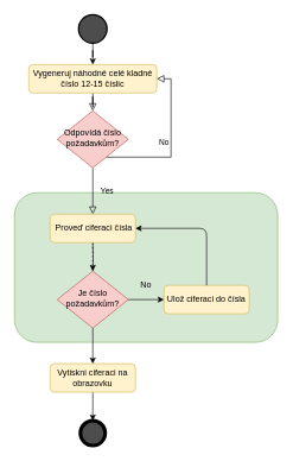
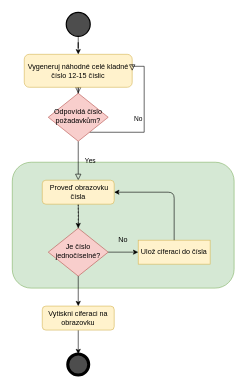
- <mxCell id="4" value="Vygeneruj náhodné celé kladné číslo 12-15 číslic" style="rounded=1;whiteSpace=wrap;html=1;fontSize=12;glass=0;strokeWidth=1;shadow=0;fillColor=#fff2cc;strokeColor=#d6b656;" vertex="1" parent="1"><mxGeometry x="40" y="90" width="180" height="40" as="geometry" /></mxCell>
+ <mxCell id="4" value="Vygeneruj náhodné celé kladné číslo 12-15 číslic" style="rounded=1;whiteSpace=wrap;html=1;fontSize=12;glass=0;strokeWidth=1;shadow=0;fillColor=#fff2cc;strokeColor=#d6b656;" vertex="1" parent="1"><mxGeometry x="40" y="90" width="180" height="55" as="geometry" /></mxCell>
- <mxCell id="17" value="&amp;nbsp;Proveď ciferaci čísla" style="rounded=1;whiteSpace=wrap;html=1;fontSize=12;glass=0;strokeWidth=1;shadow=0;fillColor=#fff2cc;strokeColor=#d6b656;" vertex="1" parent="1"><mxGeometry x="70" y="300" width="120" height="40" as="geometry" /></mxCell>
+ <mxCell id="17" value="&amp;nbsp;Proveď obrazovku čísla" style="rounded=1;whiteSpace=wrap;html=1;fontSize=12;glass=0;strokeWidth=1;shadow=0;fillColor=#fff2cc;strokeColor=#d6b656;" vertex="1" parent="1"><mxGeometry x="70" y="300" width="120" height="40" as="geometry" /></mxCell>
- <mxCell id="15" value="Je číslo požadavkům?" style="rhombus;whiteSpace=wrap;html=1;shadow=0;fontFamily=Helvetica;fontSize=12;align=center;strokeWidth=1;spacing=6;spacingTop=-4;fillColor=#f8cecc;strokeColor=#b85450;" vertex="1" parent="1"><mxGeometry x="80" y="380" width="100" height="80" as="geometry" /></mxCell>
+ <mxCell id="15" value="Je číslo jednočíselné?" style="rhombus;whiteSpace=wrap;html=1;shadow=0;fontFamily=Helvetica;fontSize=12;align=center;strokeWidth=1;spacing=6;spacingTop=-4;fillColor=#f8cecc;strokeColor=#b85450;" vertex="1" parent="1"><mxGeometry x="80" y="380" width="100" height="80" as="geometry" /></mxCell>
- <mxCell id="18" value="Ulož ciferaci do čísla" style="rounded=1;whiteSpace=wrap;html=1;fontSize=12;glass=0;strokeWidth=1;shadow=0;fillColor=#fff2cc;strokeColor=#d6b656;" vertex="1" parent="1"><mxGeometry x="230" y="400" width="120" height="40" as="geometry" /></mxCell>
+ <mxCell id="18" value="Ulož ciferaci do čísla" style="whiteSpace=wrap;html=1;fontSize=12;glass=0;strokeWidth=1;shadow=0;fillColor=#fff2cc;strokeColor=#d6b656;rounded=0;" vertex="1" parent="1"><mxGeometry x="230" y="400" width="120" height="40" as="geometry" /></mxCell>
